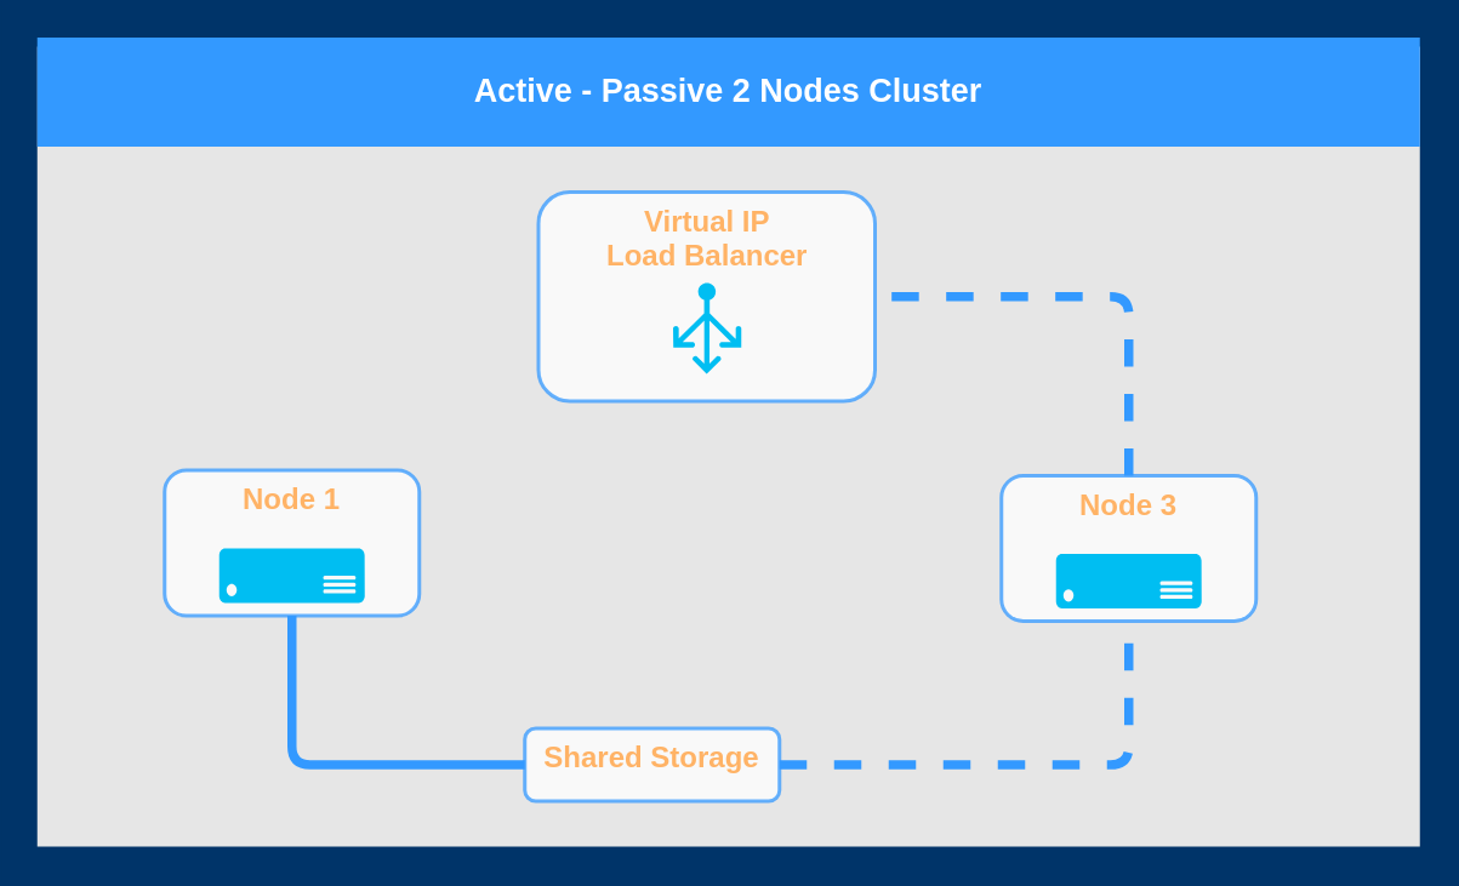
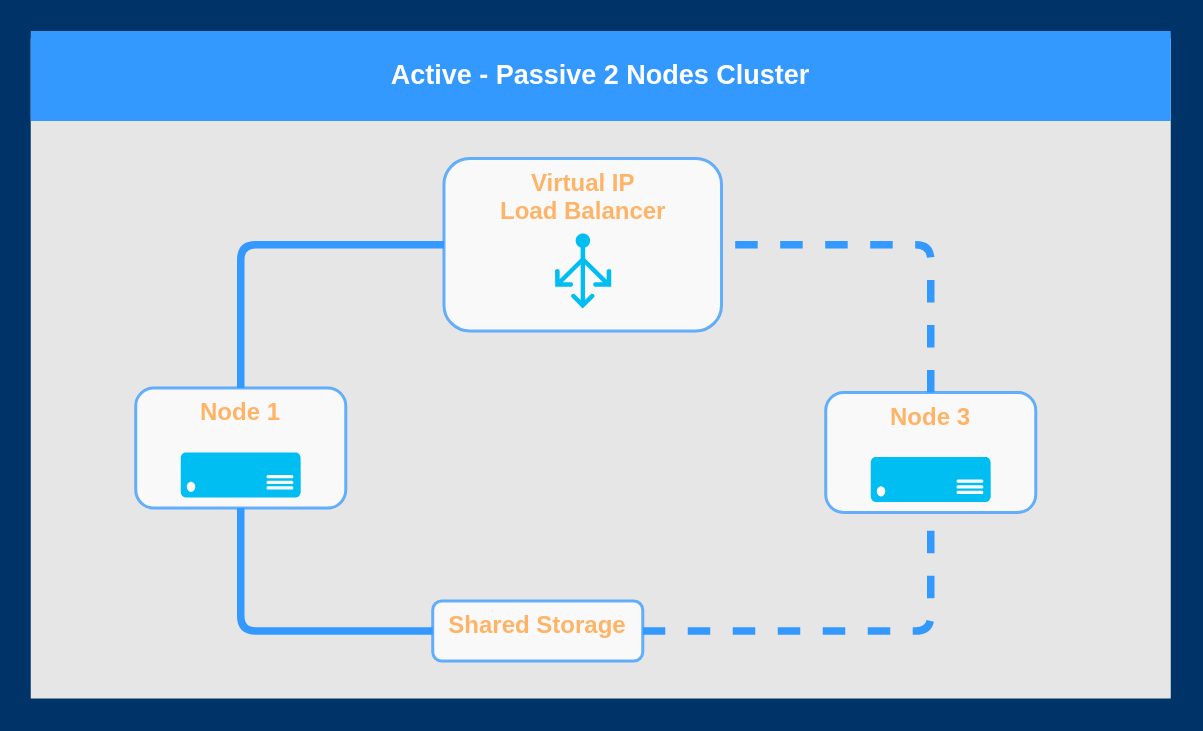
+ <mxCell id="8" value="" style="endArrow=none;startArrow=none;html=1;entryX=0;entryY=0.5;entryDx=0;entryDy=0;exitX=0.5;exitY=0;exitDx=0;exitDy=0;edgeStyle=orthogonalEdgeStyle;fillColor=#dae8fc;strokeColor=#3399FF;strokeWidth=5;startFill=0;endFill=0;" parent="1" source="4" target="5" edge="1"><mxGeometry width="50" height="50" relative="1" as="geometry"><mxPoint x="-180" y="655" as="sourcePoint" /><mxPoint x="-130" y="605" as="targetPoint" /></mxGeometry></mxCell>
